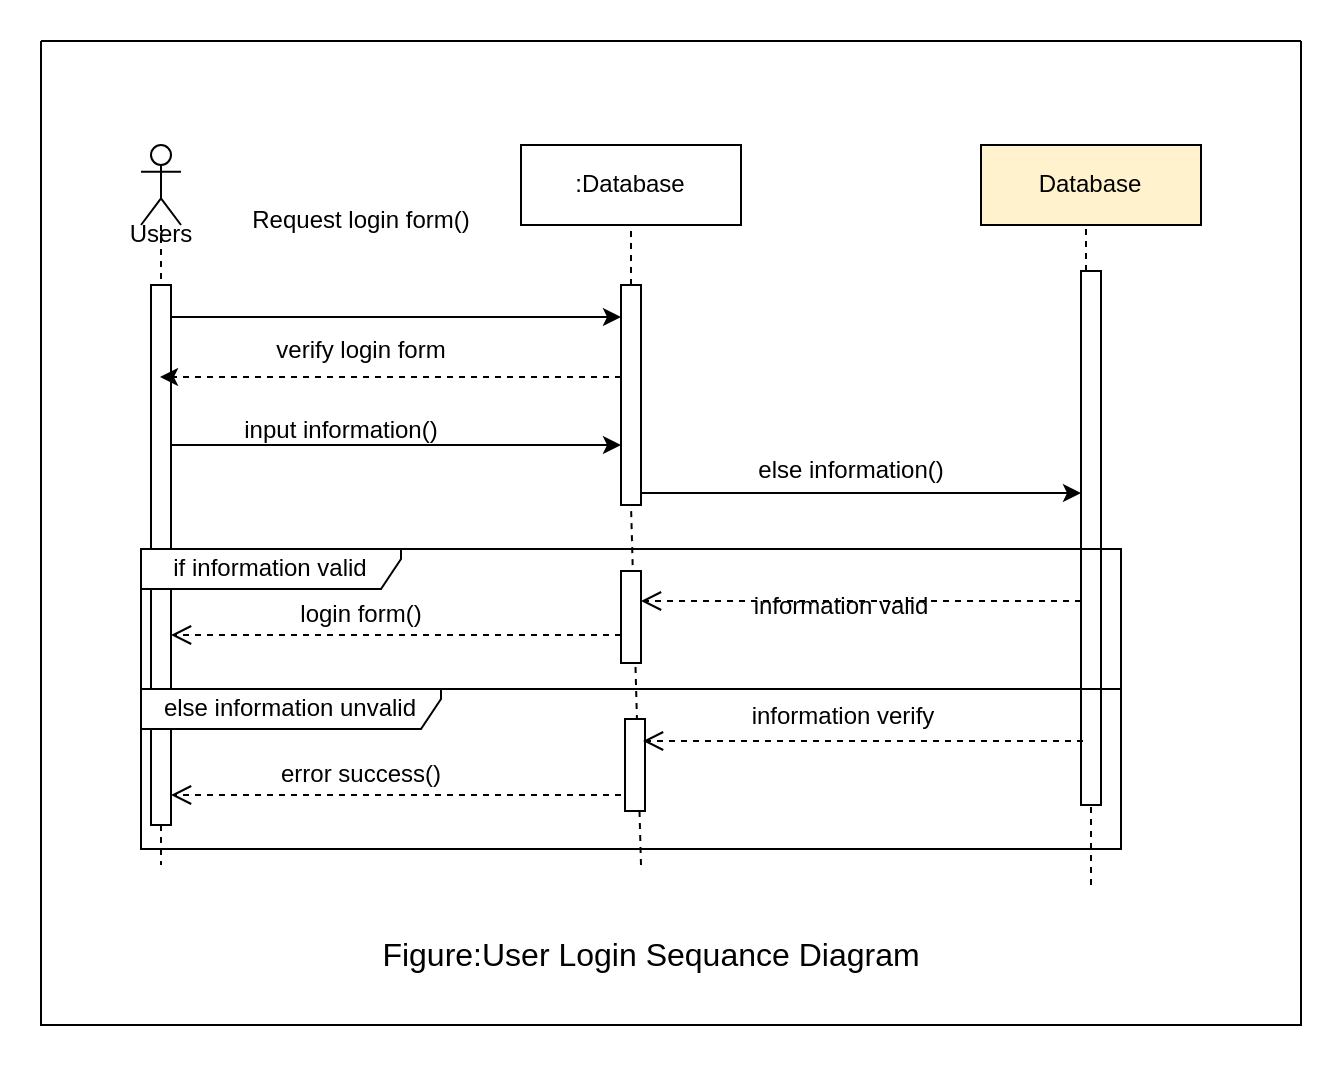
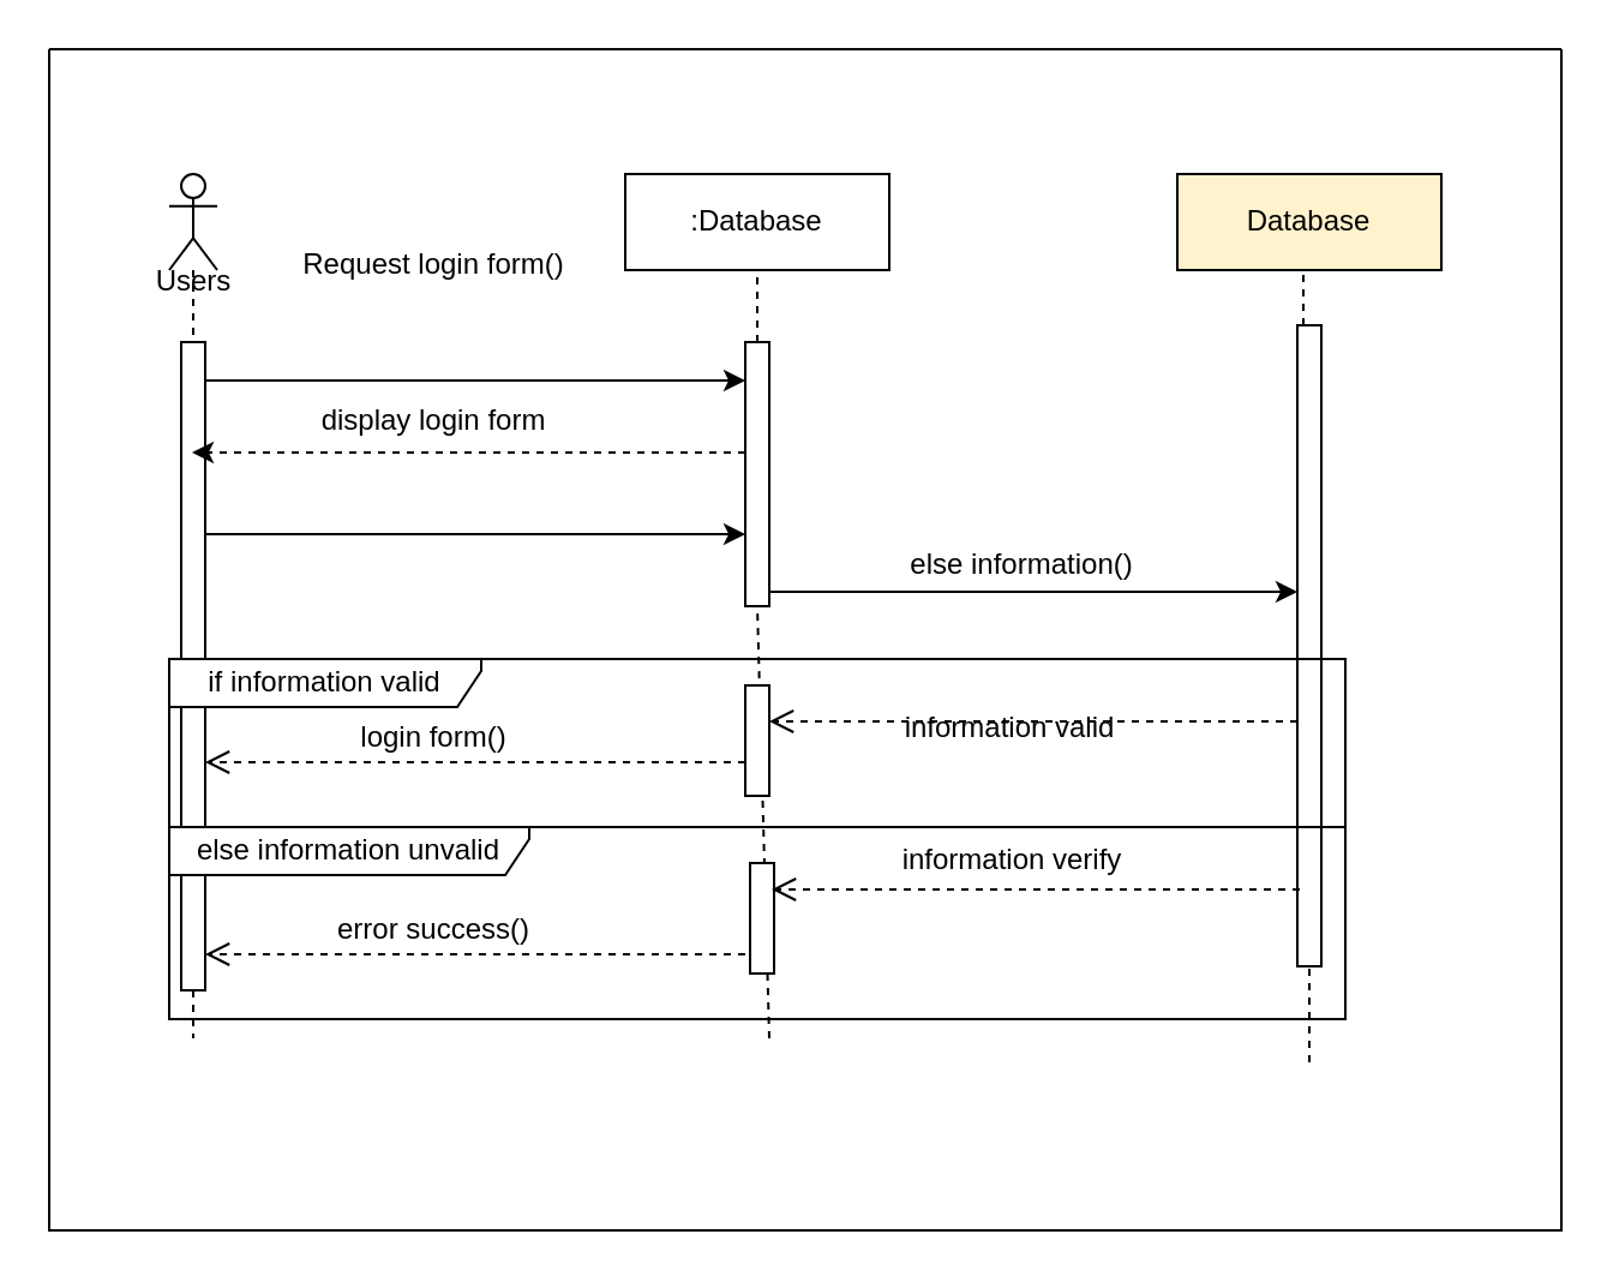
- <mxCell id="15" value="verify login form" style="text;html=1;align=center;verticalAlign=middle;resizable=0;points=[];autosize=1;strokeColor=none;fillColor=none;" parent="1" vertex="1"><mxGeometry x="120" y="160" width="120" height="30" as="geometry" /></mxCell>
+ <mxCell id="15" value="display login form" style="text;html=1;align=center;verticalAlign=middle;resizable=0;points=[];autosize=1;strokeColor=none;fillColor=none;" parent="1" vertex="1"><mxGeometry x="120" y="160" width="120" height="30" as="geometry" /></mxCell>
- <mxCell id="16" value="input information()" style="text;html=1;align=center;verticalAlign=middle;resizable=0;points=[];autosize=1;strokeColor=none;fillColor=none;" parent="1" vertex="1"><mxGeometry x="110" y="200" width="120" height="30" as="geometry" /></mxCell>
- <mxCell id="34" value="&lt;font style=&quot;font-size: 16px;&quot;&gt;Figure:User Login Sequance Diagram&lt;/font&gt;" style="text;html=1;align=center;verticalAlign=middle;resizable=0;points=[];autosize=1;strokeColor=none;fillColor=none;" vertex="1" parent="33"><mxGeometry x="160" y="442" width="290" height="30" as="geometry" /></mxCell>
